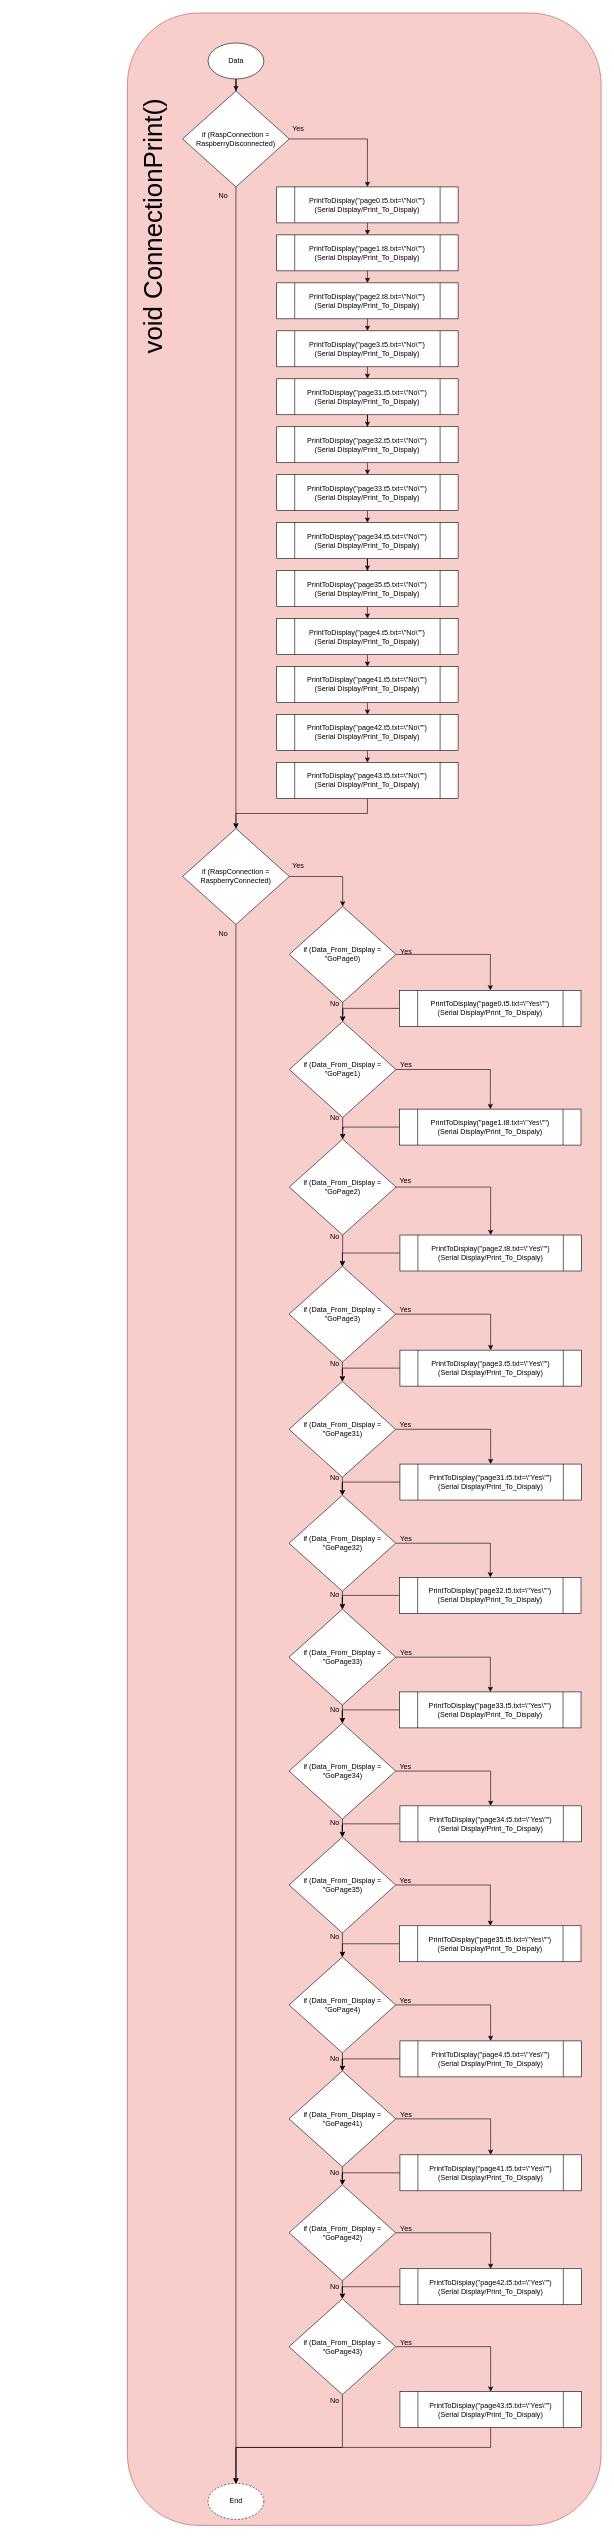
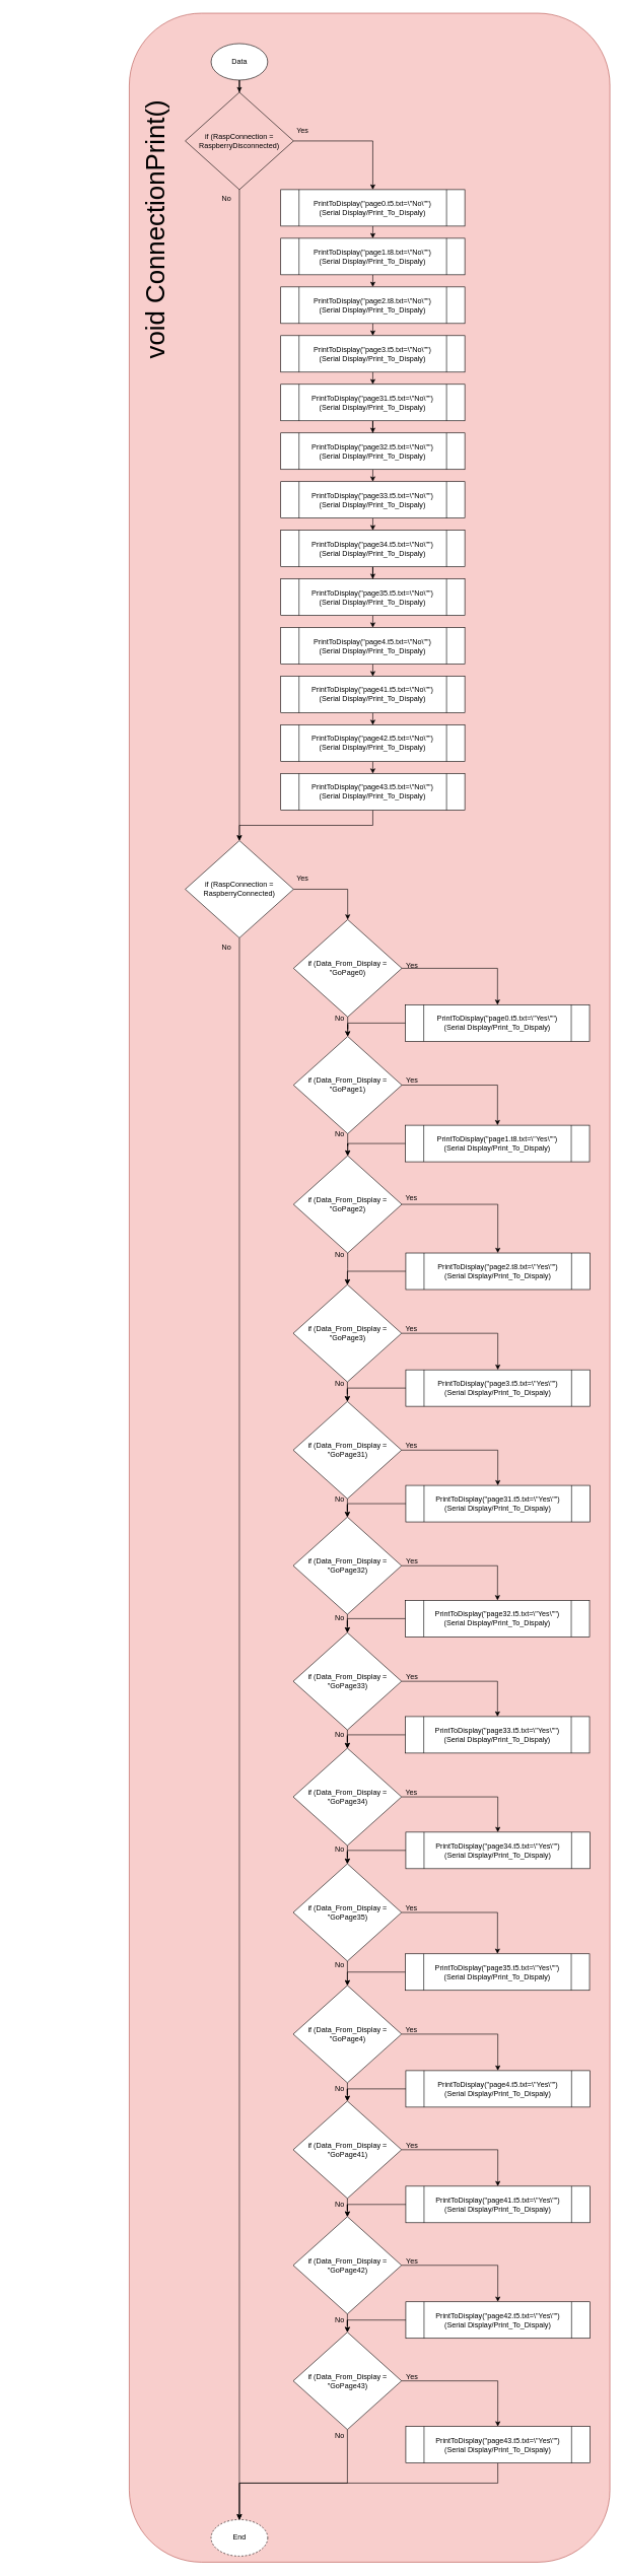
- <mxCell id="9" value="if (RaspConnection = RaspberryDisconnected)" style="rhombus;whiteSpace=wrap;html=1;" vertex="1" parent="1"><mxGeometry x="304" y="150" width="178" height="160" as="geometry" /></mxCell>
+ <mxCell id="9" value="if (RaspConnection = RaspberryDisconnected)" style="rhombus;whiteSpace=wrap;html=1;fillColor=#f8cecc;" vertex="1" parent="1"><mxGeometry x="304" y="150" width="178" height="160" as="geometry" /></mxCell>
